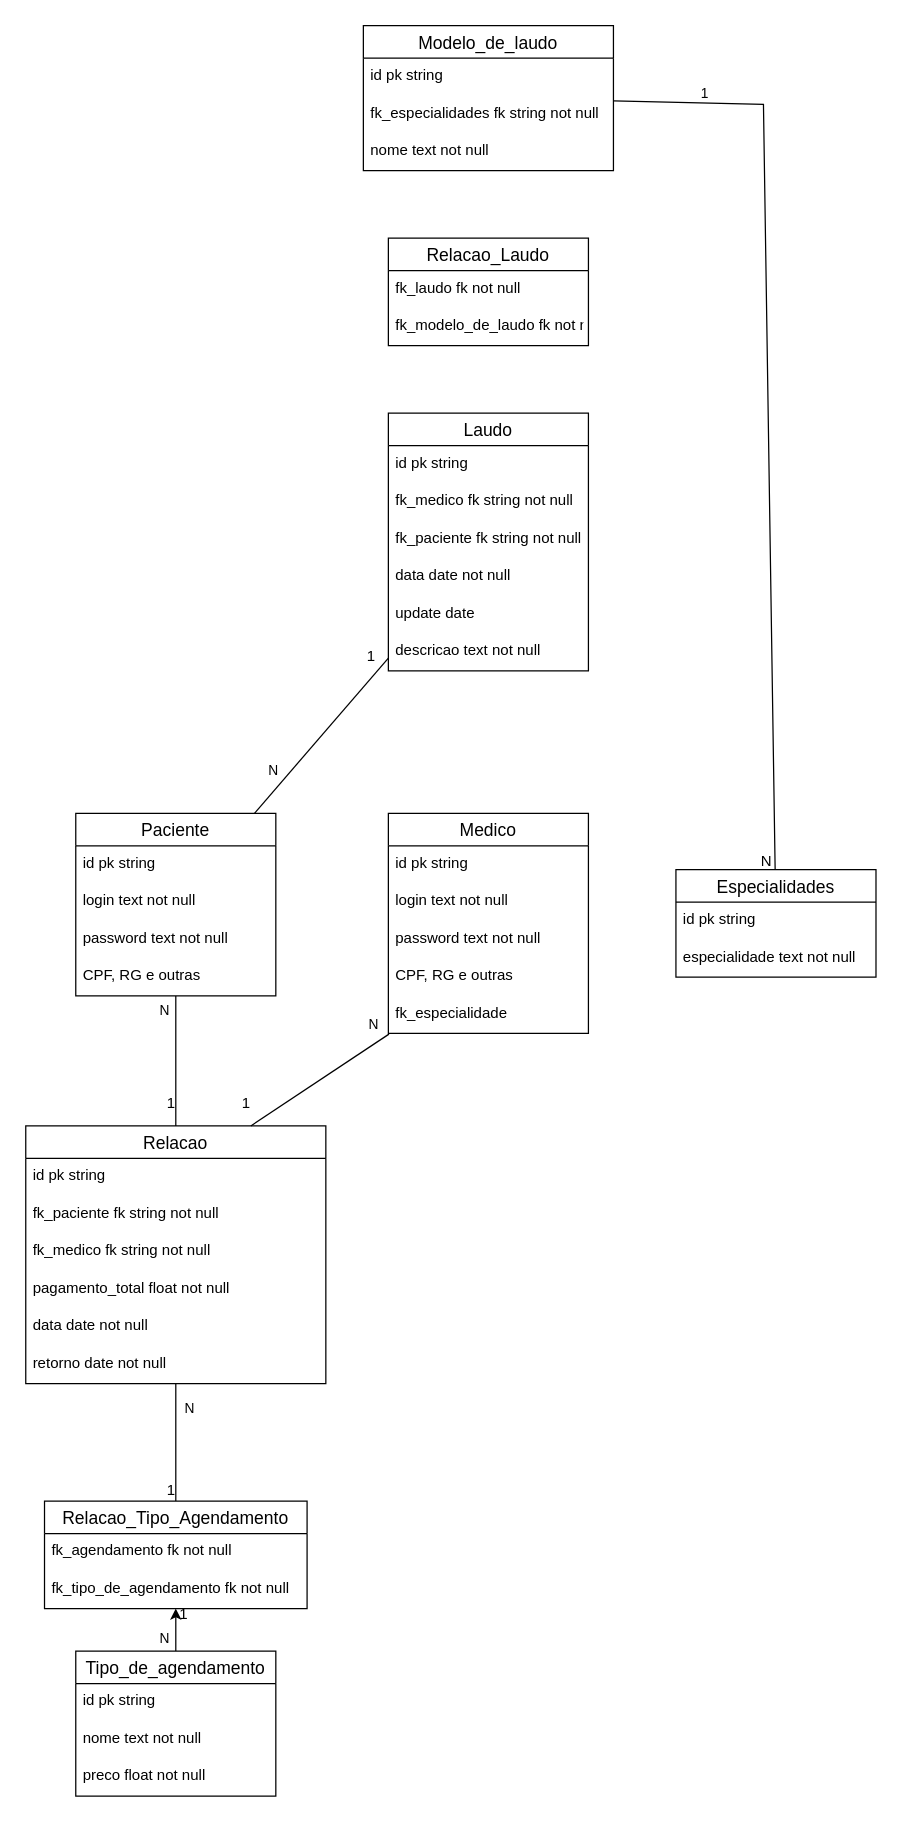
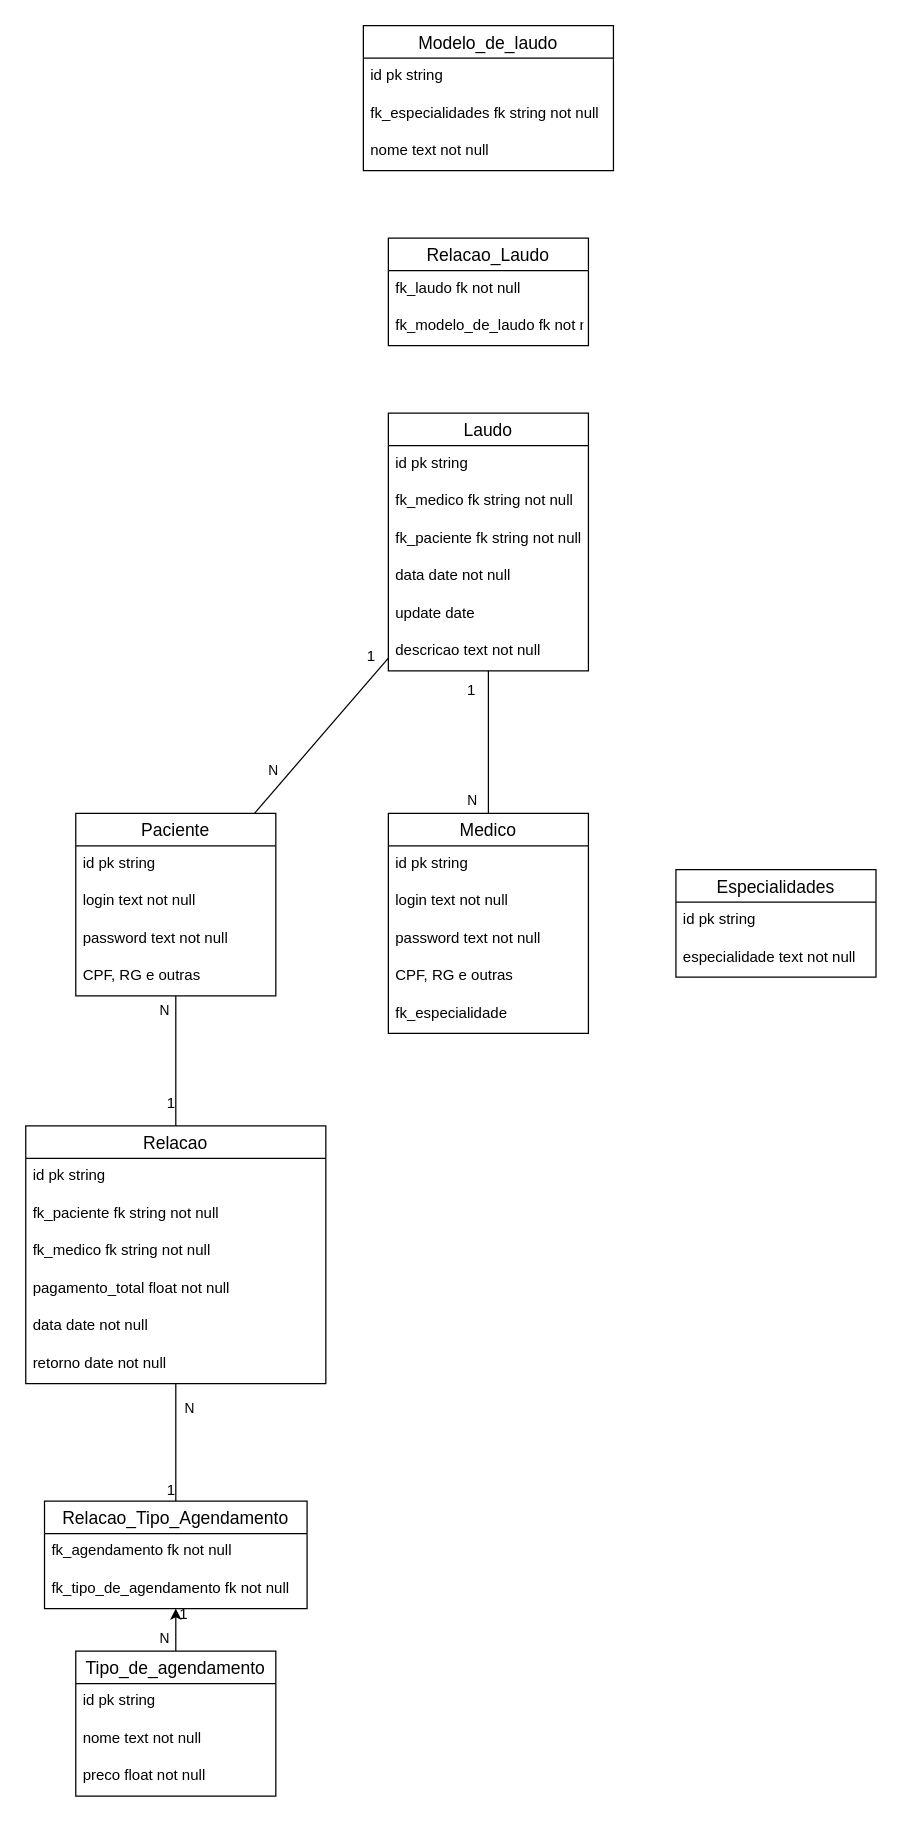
- <mxCell id="63" value="" style="endArrow=none;html=1;rounded=0;" edge="1" parent="1" source="53" target="14"><mxGeometry relative="1" as="geometry"><mxPoint x="480.01" y="748" as="sourcePoint" /><mxPoint x="550" y="748" as="targetPoint" /><Array as="points"><mxPoint x="610" y="83" /></Array></mxGeometry></mxCell>
- <mxCell id="64" value="N" style="resizable=0;html=1;align=right;verticalAlign=bottom;direction=south;" connectable="0" vertex="1" parent="63"><mxGeometry x="1" relative="1" as="geometry"><mxPoint x="-2" y="2" as="offset" /></mxGeometry></mxCell>
- <mxCell id="65" value="1" style="edgeLabel;html=1;align=center;verticalAlign=middle;resizable=0;points=[];" vertex="1" connectable="0" parent="63"><mxGeometry x="-0.814" y="1" relative="1" as="geometry"><mxPoint x="4" y="-7" as="offset" /></mxGeometry></mxCell>
+ <mxCell id="50" value="" style="endArrow=none;html=1;rounded=0;" edge="1" parent="1" source="17" target="43"><mxGeometry relative="1" as="geometry"><mxPoint x="460.49" y="870" as="sourcePoint" /><mxPoint x="350" y="943.43" as="targetPoint" /></mxGeometry></mxCell>
+ <mxCell id="51" value="1" style="resizable=0;html=1;align=right;verticalAlign=bottom;direction=south;" connectable="0" vertex="1" parent="50"><mxGeometry x="1" relative="1" as="geometry"><mxPoint x="-10" y="24" as="offset" /></mxGeometry></mxCell>
+ <mxCell id="52" value="N" style="edgeLabel;html=1;align=center;verticalAlign=middle;resizable=0;points=[];" vertex="1" connectable="0" parent="50"><mxGeometry x="-0.806" y="2" relative="1" as="geometry"><mxPoint x="-12" as="offset" /></mxGeometry></mxCell>
- <mxCell id="26" value="" style="endArrow=none;html=1;rounded=0;entryX=0.75;entryY=0;entryDx=0;entryDy=0;exitX=0.003;exitY=1.019;exitDx=0;exitDy=0;exitPerimeter=0;" parent="1" source="22" target="7" edge="1"><mxGeometry relative="1" as="geometry"><mxPoint x="190" y="796" as="sourcePoint" /><mxPoint x="190" y="910" as="targetPoint" /></mxGeometry></mxCell>
- <mxCell id="27" value="1" style="resizable=0;html=1;align=right;verticalAlign=bottom;direction=south;" parent="26" connectable="0" vertex="1"><mxGeometry x="1" relative="1" as="geometry"><mxPoint y="-10" as="offset" /></mxGeometry></mxCell>
- <mxCell id="28" value="N" style="edgeLabel;html=1;align=center;verticalAlign=middle;resizable=0;points=[];" parent="26" vertex="1" connectable="0"><mxGeometry x="-0.785" y="-3" relative="1" as="geometry"><mxPoint y="-13" as="offset" /></mxGeometry></mxCell>
